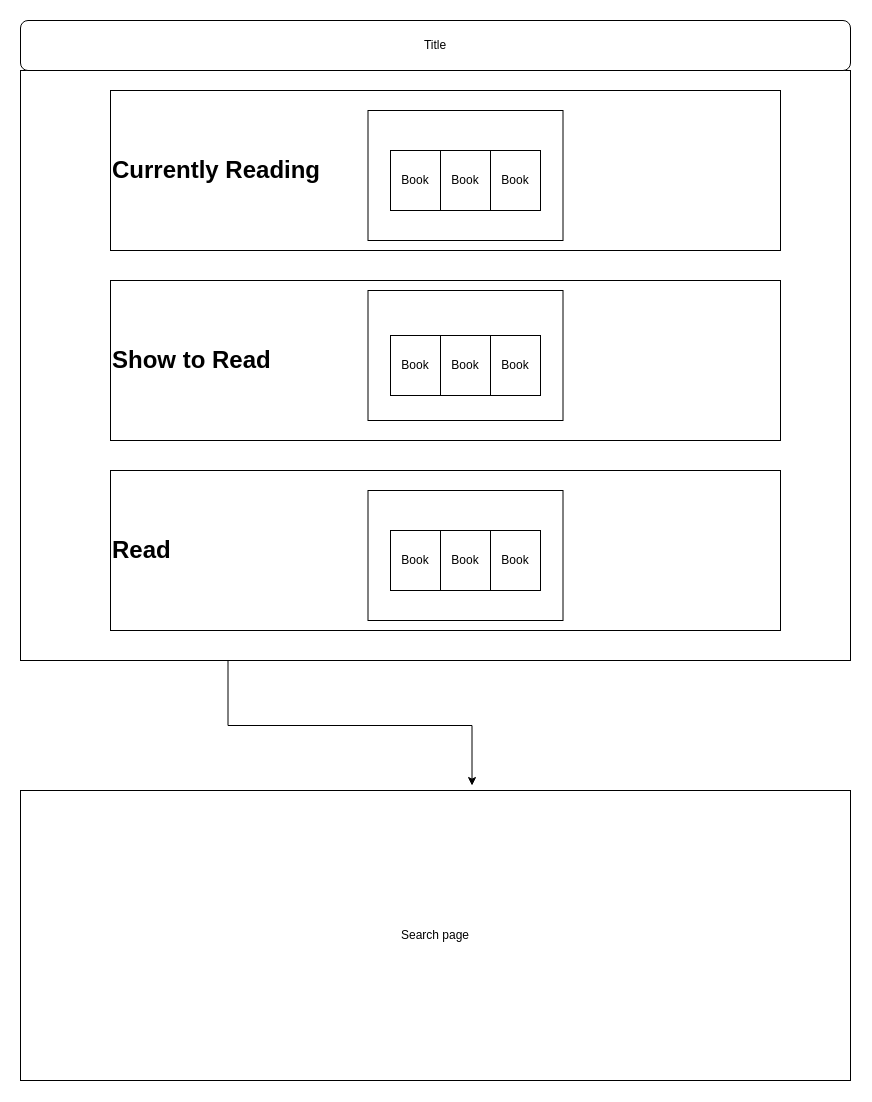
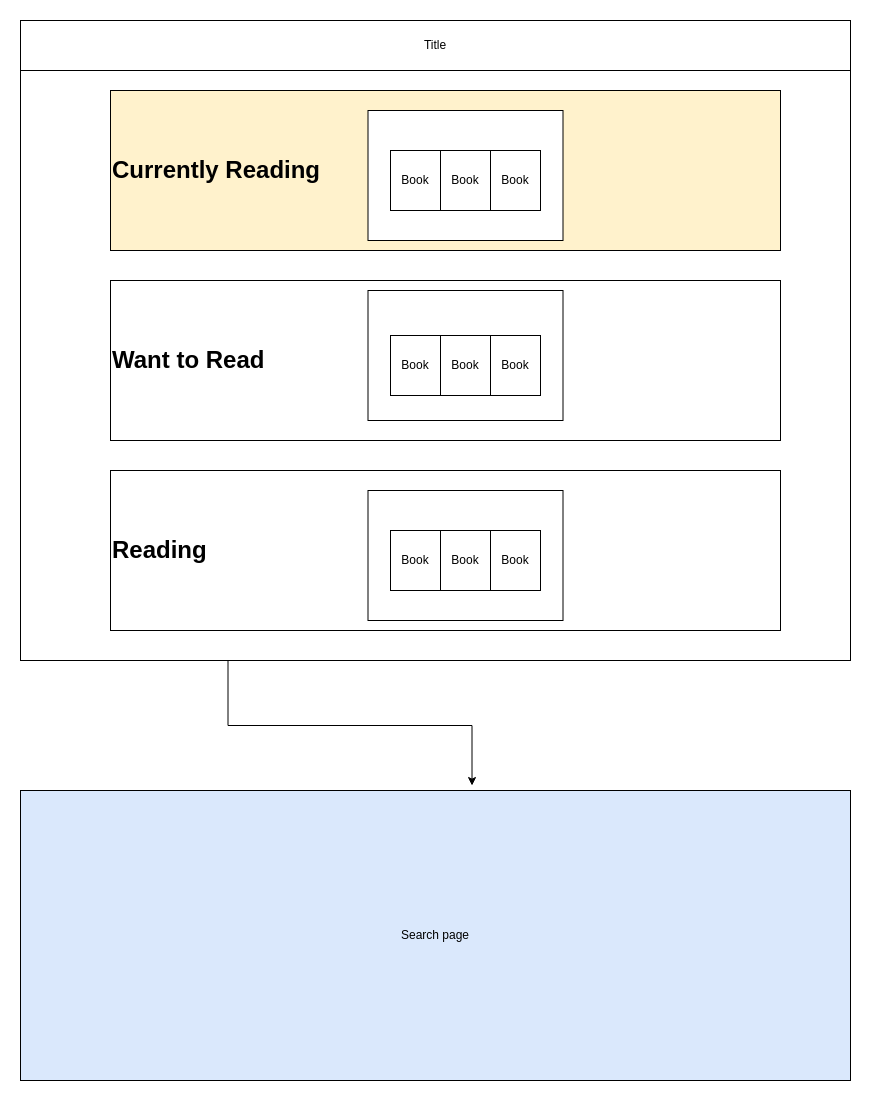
- <mxCell id="9" value="Title" style="whiteSpace=wrap;html=1;rounded=1;" vertex="1" parent="1"><mxGeometry x="20" y="20" width="830" height="50" as="geometry" /></mxCell>
+ <mxCell id="9" value="Title" style="rounded=0;whiteSpace=wrap;html=1;" vertex="1" parent="1"><mxGeometry x="20" y="20" width="830" height="50" as="geometry" /></mxCell>
- <mxCell id="5" value="&lt;h1&gt;Currently Reading&lt;/h1&gt;" style="rounded=0;whiteSpace=wrap;html=1;align=left;" vertex="1" parent="1"><mxGeometry x="110" y="90" width="670" height="160" as="geometry" /></mxCell>
+ <mxCell id="5" value="&lt;h1&gt;Currently Reading&lt;/h1&gt;" style="rounded=0;whiteSpace=wrap;html=1;align=left;fillColor=#fff2cc;" vertex="1" parent="1"><mxGeometry x="110" y="90" width="670" height="160" as="geometry" /></mxCell>
- <mxCell id="6" value="&lt;h1&gt;Show to Read&lt;/h1&gt;" style="rounded=0;whiteSpace=wrap;html=1;align=left;" vertex="1" parent="1"><mxGeometry x="110" y="280" width="670" height="160" as="geometry" /></mxCell>
+ <mxCell id="6" value="&lt;h1&gt;Want to Read&lt;/h1&gt;" style="rounded=0;whiteSpace=wrap;html=1;align=left;" vertex="1" parent="1"><mxGeometry x="110" y="280" width="670" height="160" as="geometry" /></mxCell>
- <mxCell id="7" value="&lt;h1&gt;Read&lt;/h1&gt;" style="rounded=0;whiteSpace=wrap;html=1;align=left;" vertex="1" parent="1"><mxGeometry x="110" y="470" width="670" height="160" as="geometry" /></mxCell>
+ <mxCell id="7" value="&lt;h1&gt;Reading&lt;/h1&gt;" style="rounded=0;whiteSpace=wrap;html=1;align=left;" vertex="1" parent="1"><mxGeometry x="110" y="470" width="670" height="160" as="geometry" /></mxCell>
- <mxCell id="4" value="Search page" style="rounded=0;whiteSpace=wrap;html=1;" vertex="1" parent="1"><mxGeometry x="20" y="790" width="830" height="290" as="geometry" /></mxCell>
+ <mxCell id="4" value="Search page" style="rounded=0;whiteSpace=wrap;html=1;fillColor=#dae8fc;" vertex="1" parent="1"><mxGeometry x="20" y="790" width="830" height="290" as="geometry" /></mxCell>
